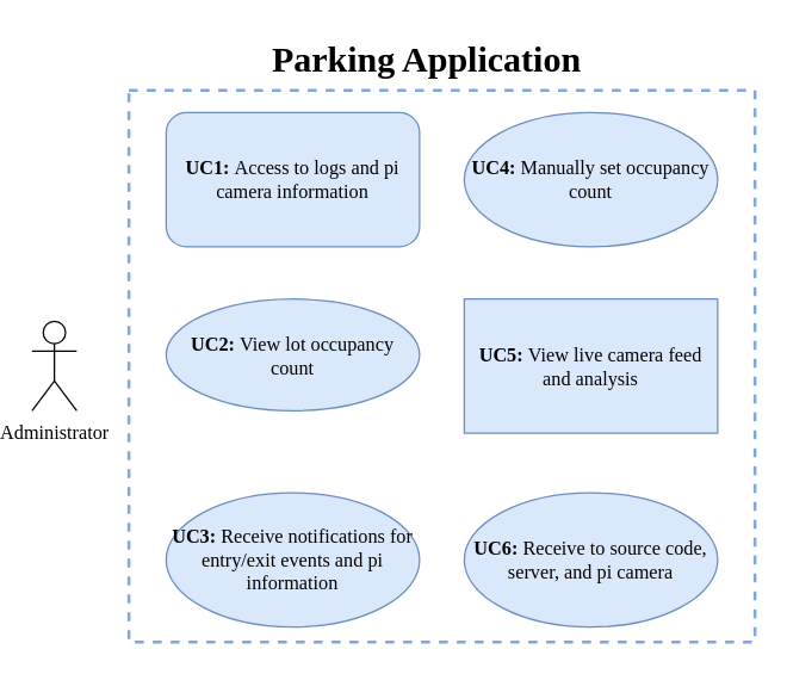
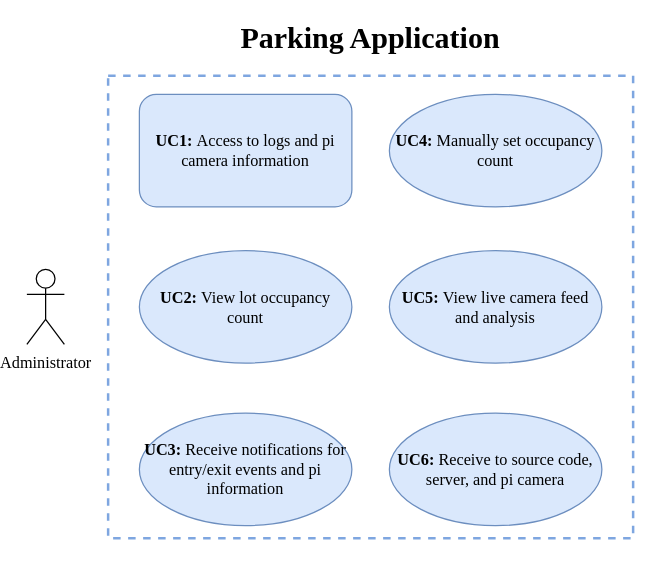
- <mxCell id="3" value="&lt;h1&gt;&lt;font style=&quot;font-size: 24px&quot;&gt;Parking Application&lt;/font&gt;&lt;/h1&gt;" style="text;html=1;strokeColor=none;fillColor=none;align=center;verticalAlign=middle;whiteSpace=wrap;rounded=0;fontFamily=Times New Roman;" parent="1" vertex="1"><mxGeometry x="155" y="30" width="260" height="20" as="geometry" /></mxCell>
+ <mxCell id="3" value="&lt;h1&gt;&lt;font style=&quot;font-size: 24px&quot;&gt;Parking Application&lt;/font&gt;&lt;/h1&gt;" style="text;html=1;strokeColor=none;fillColor=none;align=center;verticalAlign=middle;whiteSpace=wrap;rounded=0;fontFamily=Times New Roman;" parent="1" vertex="1"><mxGeometry x="165" y="20" width="260" height="20" as="geometry" /></mxCell>
- <mxCell id="4" value="&lt;font style=&quot;font-size: 13px;&quot;&gt;&lt;b style=&quot;font-size: 13px;&quot;&gt;UC2: &lt;/b&gt;View lot occupancy count&lt;br style=&quot;font-size: 13px;&quot;&gt;&lt;/font&gt;" style="ellipse;whiteSpace=wrap;html=1;fillColor=#dae8fc;strokeColor=#6c8ebf;fontFamily=Times New Roman;fontSize=13;strokeWidth=1;" parent="1" vertex="1"><mxGeometry x="110" y="200" width="170" height="75" as="geometry" /></mxCell>
+ <mxCell id="4" value="&lt;font style=&quot;font-size: 13px;&quot;&gt;&lt;b style=&quot;font-size: 13px;&quot;&gt;UC2: &lt;/b&gt;View lot occupancy count&lt;br style=&quot;font-size: 13px;&quot;&gt;&lt;/font&gt;" style="ellipse;whiteSpace=wrap;html=1;fillColor=#dae8fc;strokeColor=#6c8ebf;fontFamily=Times New Roman;fontSize=13;strokeWidth=1;" parent="1" vertex="1"><mxGeometry x="110" y="200" width="170" height="90" as="geometry" /></mxCell>
- <mxCell id="6" value="&lt;p style=&quot;font-size: 13px;&quot;&gt;&lt;font style=&quot;font-size: 13px;&quot;&gt;&lt;b style=&quot;font-size: 13px;&quot;&gt;UC5: &lt;/b&gt;View live camera feed and analysis&lt;br style=&quot;font-size: 13px;&quot;&gt;&lt;/font&gt;&lt;/p&gt;" style="whiteSpace=wrap;html=1;fillColor=#dae8fc;strokeColor=#6c8ebf;fontFamily=Times New Roman;fontSize=13;strokeWidth=1;rounded=0;" parent="1" vertex="1"><mxGeometry x="310" y="200" width="170" height="90" as="geometry" /></mxCell>
+ <mxCell id="6" value="&lt;p style=&quot;font-size: 13px;&quot;&gt;&lt;font style=&quot;font-size: 13px;&quot;&gt;&lt;b style=&quot;font-size: 13px;&quot;&gt;UC5: &lt;/b&gt;View live camera feed and analysis&lt;br style=&quot;font-size: 13px;&quot;&gt;&lt;/font&gt;&lt;/p&gt;" style="ellipse;whiteSpace=wrap;html=1;fillColor=#dae8fc;strokeColor=#6c8ebf;fontFamily=Times New Roman;fontSize=13;strokeWidth=1;" parent="1" vertex="1"><mxGeometry x="310" y="200" width="170" height="90" as="geometry" /></mxCell>
